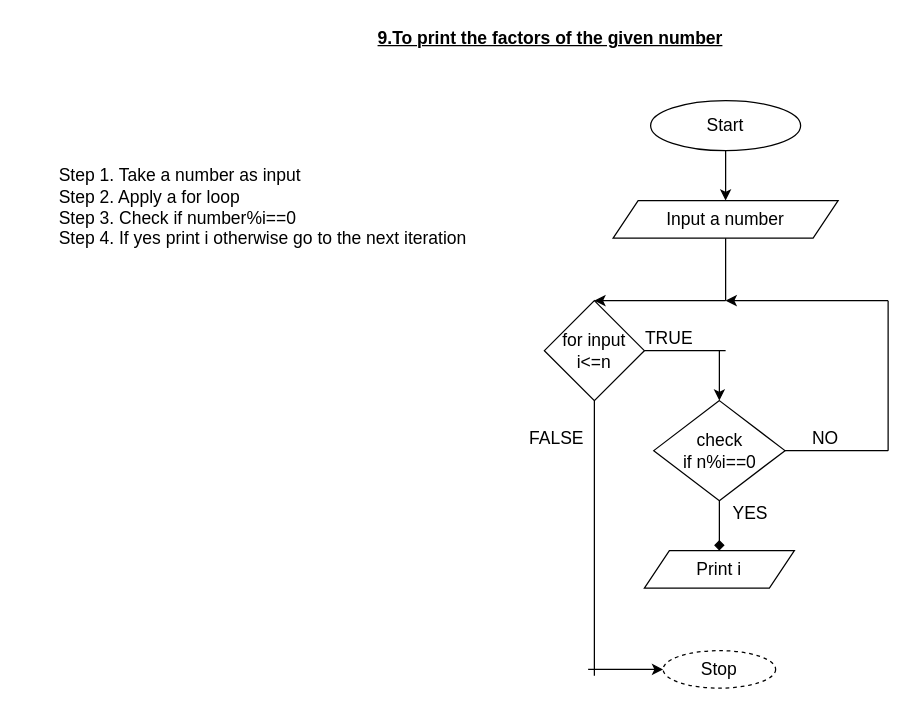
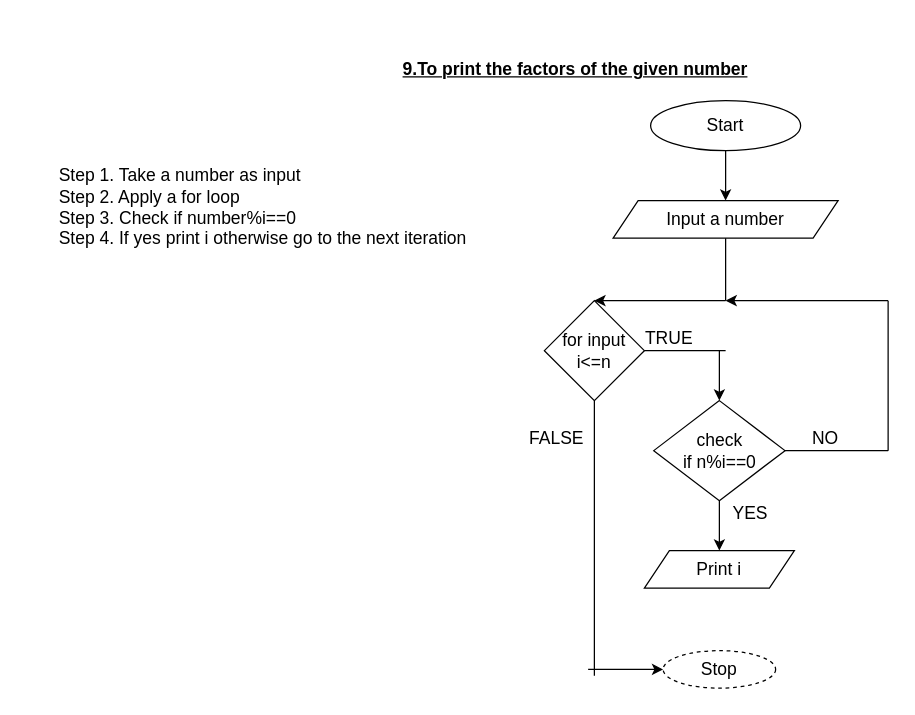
- <mxCell id="2" value="&lt;font style=&quot;font-size: 14px&quot;&gt;&lt;b&gt;&lt;u&gt;9.To print the factors of the given number&lt;/u&gt;&lt;/b&gt;&lt;/font&gt;" style="text;html=1;strokeColor=none;fillColor=none;align=center;verticalAlign=middle;whiteSpace=wrap;rounded=0;" parent="1" vertex="1"><mxGeometry x="270" y="20" width="340" height="20" as="geometry" /></mxCell>
+ <mxCell id="2" value="&lt;font style=&quot;font-size: 14px&quot;&gt;&lt;b&gt;&lt;u&gt;9.To print the factors of the given number&lt;/u&gt;&lt;/b&gt;&lt;/font&gt;" style="text;html=1;strokeColor=none;fillColor=none;align=center;verticalAlign=middle;whiteSpace=wrap;rounded=0;" parent="1" vertex="1"><mxGeometry x="290" y="45" width="340" height="20" as="geometry" /></mxCell>
- <mxCell id="10" value="" style="endArrow=diamond;html=1;exitX=0.5;exitY=1;exitDx=0;exitDy=0;" parent="1" source="7" target="11" edge="1"><mxGeometry width="50" height="50" relative="1" as="geometry"><mxPoint x="420" y="290" as="sourcePoint" /><mxPoint x="575" y="450" as="targetPoint" /></mxGeometry></mxCell>
+ <mxCell id="10" value="" style="endArrow=classic;html=1;exitX=0.5;exitY=1;exitDx=0;exitDy=0;" parent="1" source="7" target="11" edge="1"><mxGeometry width="50" height="50" relative="1" as="geometry"><mxPoint x="420" y="290" as="sourcePoint" /><mxPoint x="575" y="450" as="targetPoint" /></mxGeometry></mxCell>
